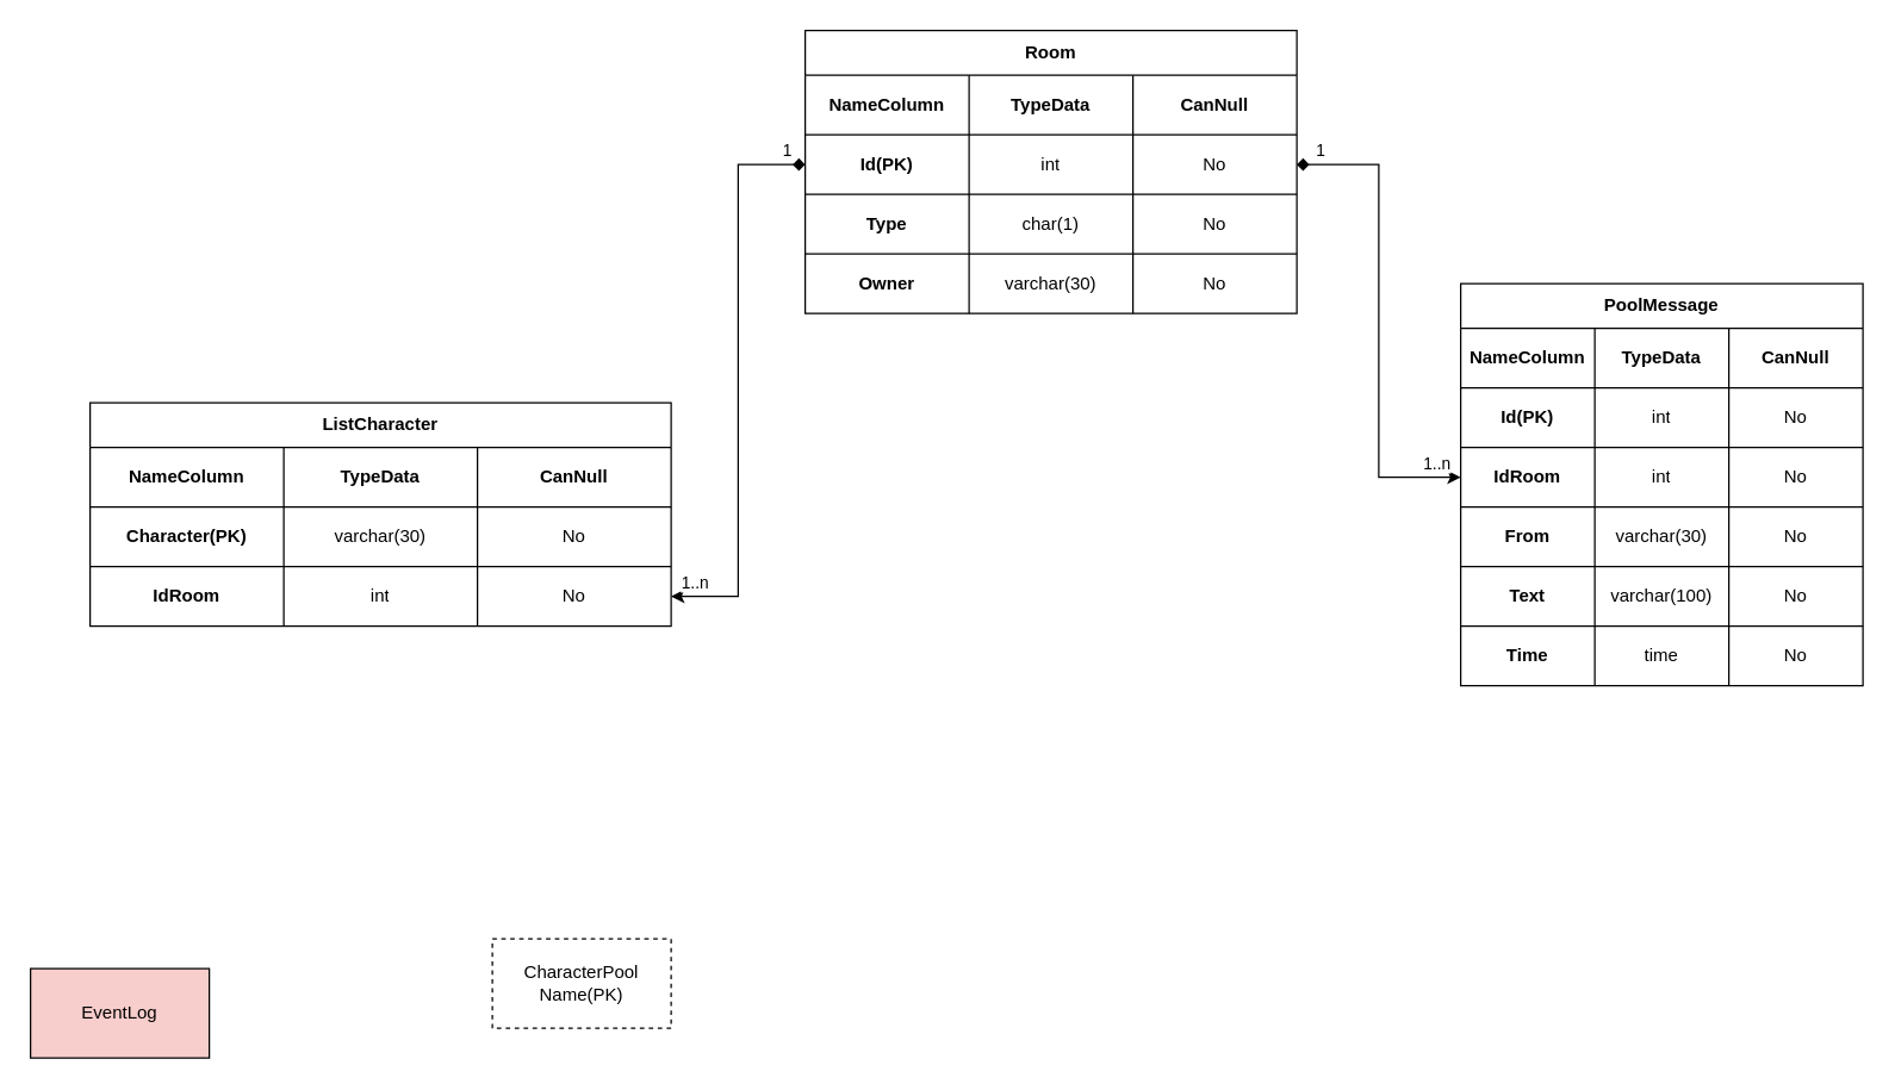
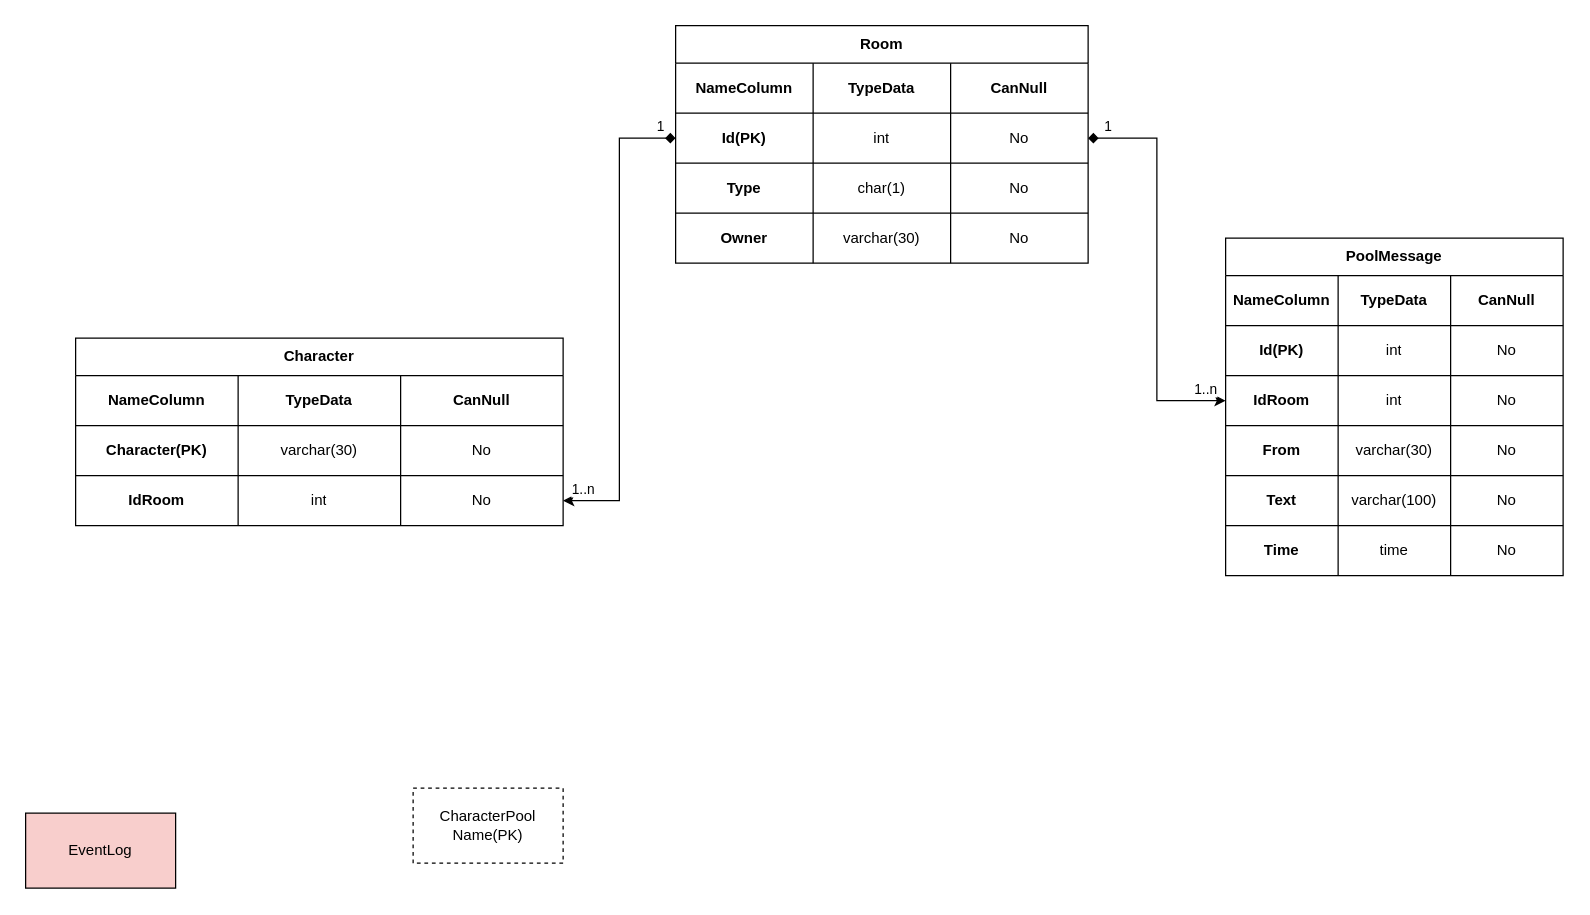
- <mxCell id="44" value="ListCharacter" style="shape=table;html=1;whiteSpace=wrap;startSize=30;container=1;collapsible=0;childLayout=tableLayout;fontStyle=1;align=center;" parent="1" vertex="1"><mxGeometry x="60" y="270" width="390" height="150" as="geometry" /></mxCell>
+ <mxCell id="44" value="Character" style="shape=table;html=1;whiteSpace=wrap;startSize=30;container=1;collapsible=0;childLayout=tableLayout;fontStyle=1;align=center;" parent="1" vertex="1"><mxGeometry x="60" y="270" width="390" height="150" as="geometry" /></mxCell>
